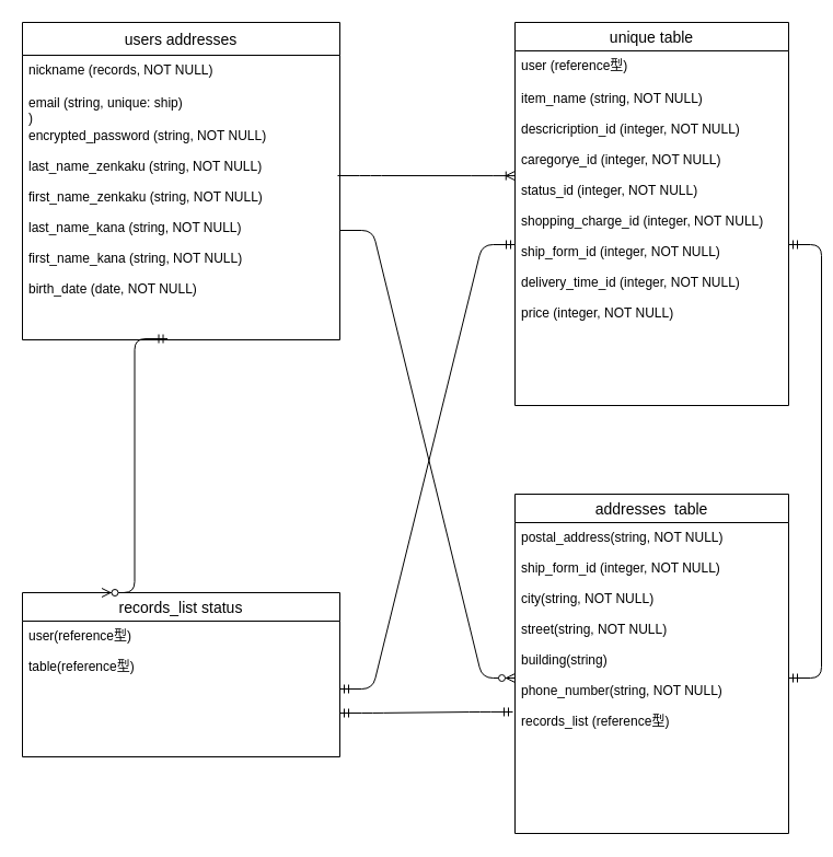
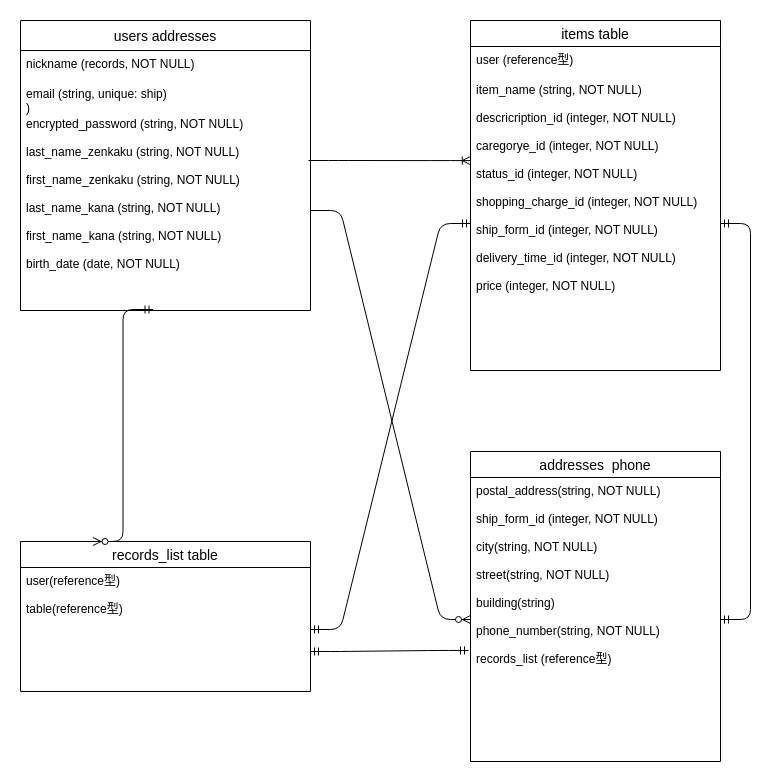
- <mxCell id="8" value="unique table" style="swimlane;fontStyle=0;childLayout=stackLayout;horizontal=1;startSize=26;horizontalStack=0;resizeParent=1;resizeParentMax=0;resizeLast=0;collapsible=1;marginBottom=0;align=center;fontSize=14;" parent="1" vertex="1"><mxGeometry x="470" y="20" width="250" height="350" as="geometry" /></mxCell>
+ <mxCell id="8" value="items table" style="swimlane;fontStyle=0;childLayout=stackLayout;horizontal=1;startSize=26;horizontalStack=0;resizeParent=1;resizeParentMax=0;resizeLast=0;collapsible=1;marginBottom=0;align=center;fontSize=14;" parent="1" vertex="1"><mxGeometry x="470" y="20" width="250" height="350" as="geometry" /></mxCell>
- <mxCell id="6" value="addresses  table" style="swimlane;fontStyle=0;childLayout=stackLayout;horizontal=1;startSize=26;horizontalStack=0;resizeParent=1;resizeParentMax=0;resizeLast=0;collapsible=1;marginBottom=0;align=center;fontSize=14;" parent="1" vertex="1"><mxGeometry x="470" y="451" width="250" height="310" as="geometry" /></mxCell>
+ <mxCell id="6" value="addresses  phone" style="swimlane;fontStyle=0;childLayout=stackLayout;horizontal=1;startSize=26;horizontalStack=0;resizeParent=1;resizeParentMax=0;resizeLast=0;collapsible=1;marginBottom=0;align=center;fontSize=14;" parent="1" vertex="1"><mxGeometry x="470" y="451" width="250" height="310" as="geometry" /></mxCell>
- <mxCell id="13" value="records_list status" style="swimlane;fontStyle=0;childLayout=stackLayout;horizontal=1;startSize=26;horizontalStack=0;resizeParent=1;resizeParentMax=0;resizeLast=0;collapsible=1;marginBottom=0;align=center;fontSize=14;" vertex="1" parent="1"><mxGeometry x="20" y="541" width="290" height="150" as="geometry" /></mxCell>
+ <mxCell id="13" value="records_list table" style="swimlane;fontStyle=0;childLayout=stackLayout;horizontal=1;startSize=26;horizontalStack=0;resizeParent=1;resizeParentMax=0;resizeLast=0;collapsible=1;marginBottom=0;align=center;fontSize=14;" vertex="1" parent="1"><mxGeometry x="20" y="541" width="290" height="150" as="geometry" /></mxCell>
